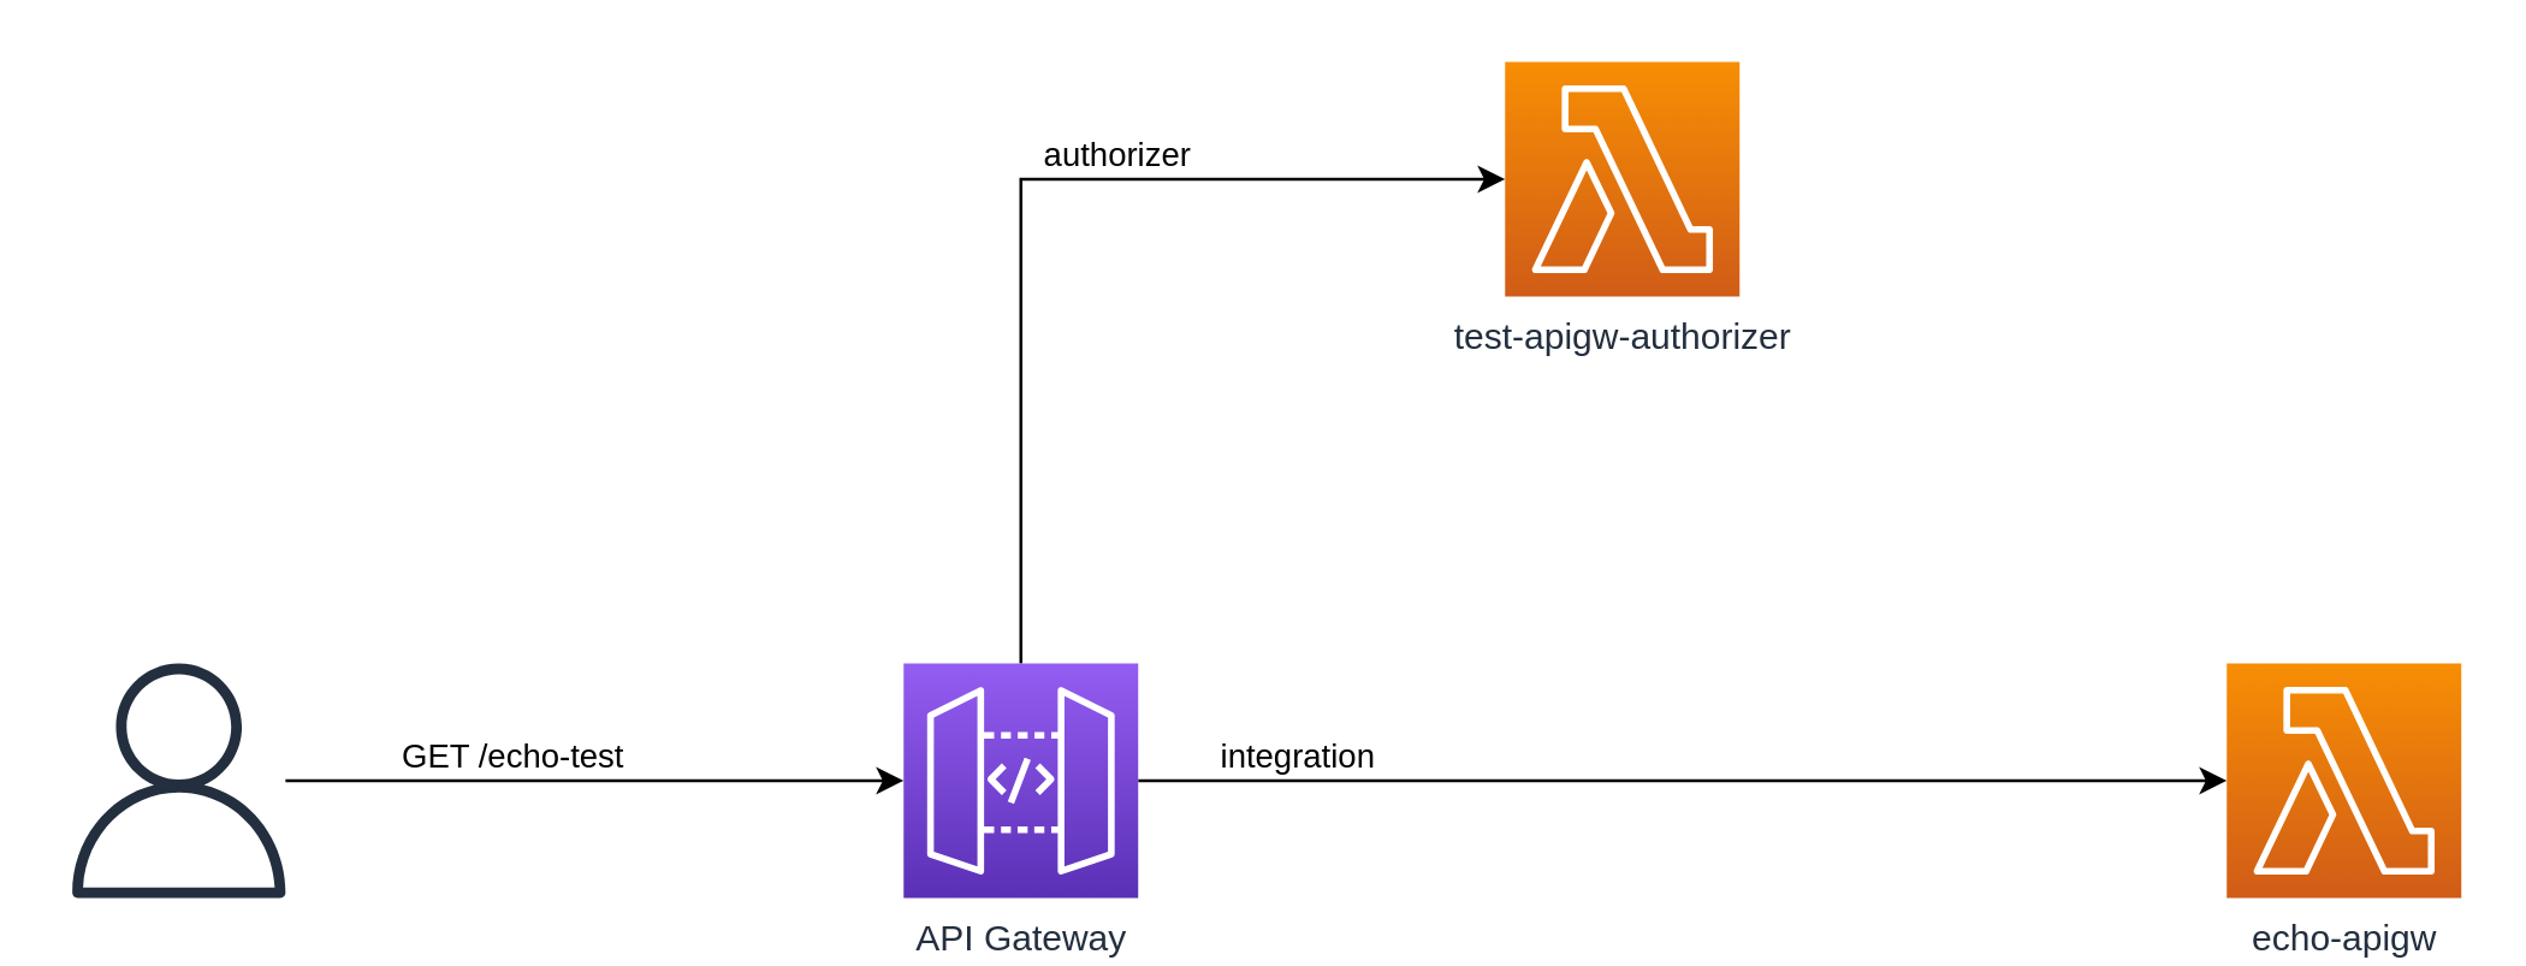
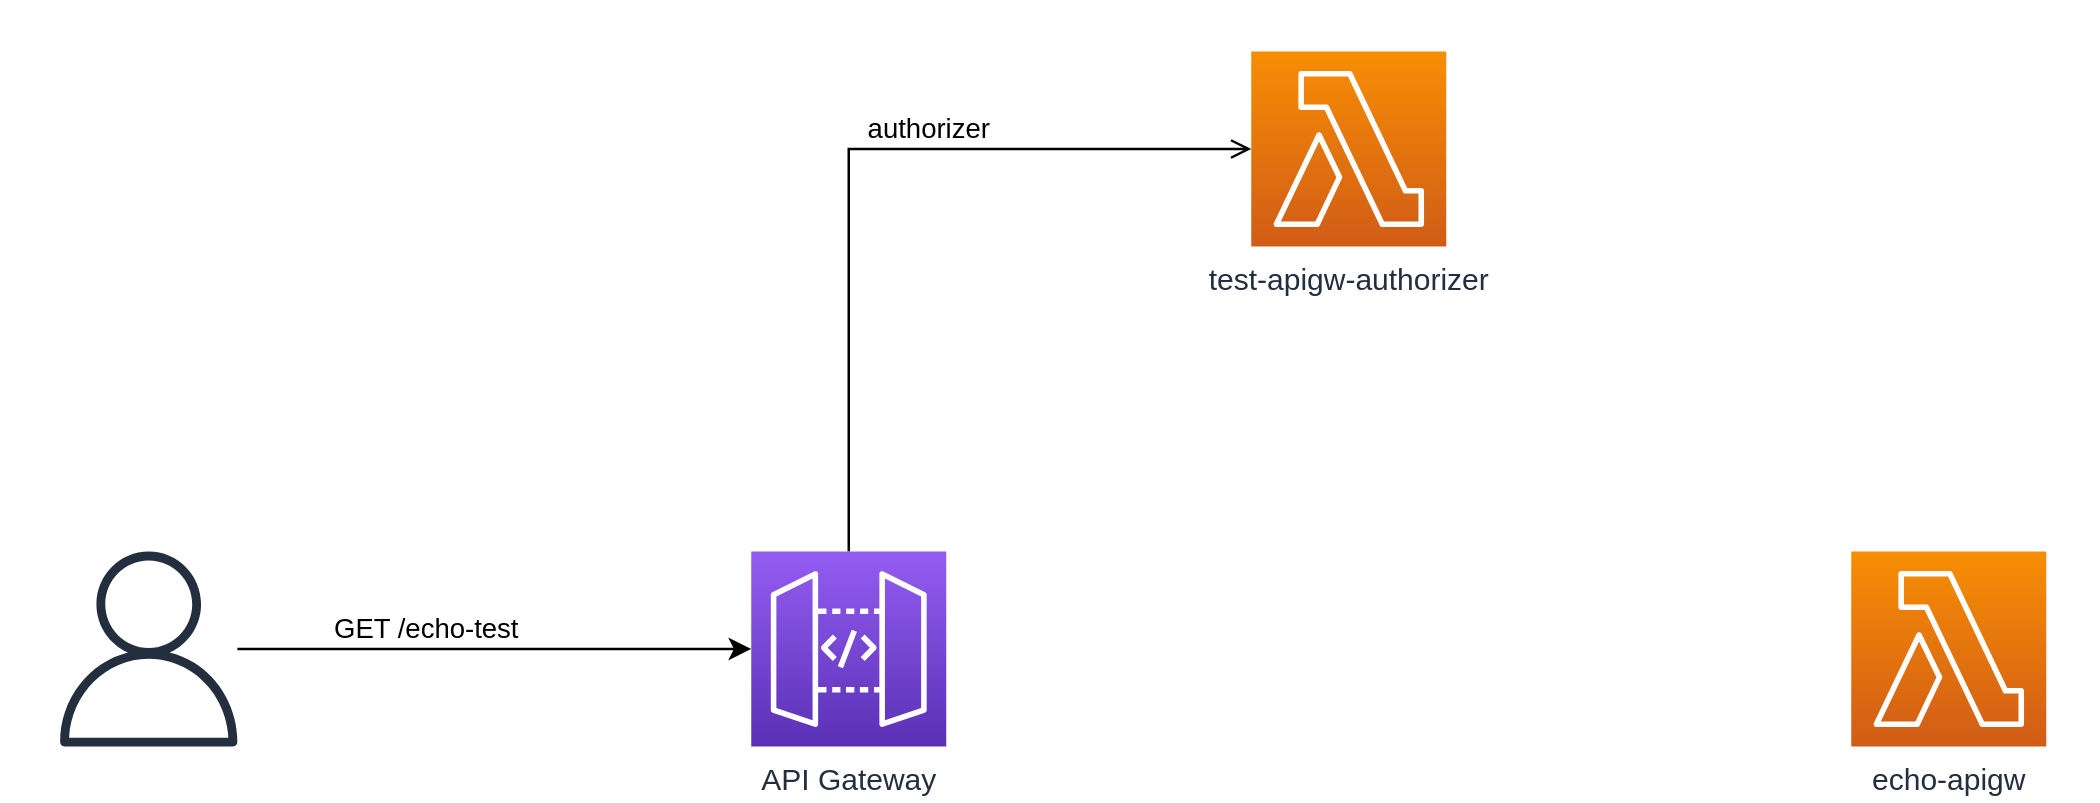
- <mxCell id="2" style="edgeStyle=orthogonalEdgeStyle;rounded=0;orthogonalLoop=1;jettySize=auto;html=1;" edge="1" parent="1" source="6" target="8"><mxGeometry relative="1" as="geometry"><Array as="points"><mxPoint x="339" y="59" /></Array></mxGeometry></mxCell>
+ <mxCell id="2" style="edgeStyle=orthogonalEdgeStyle;rounded=0;orthogonalLoop=1;jettySize=auto;html=1;endArrow=open;" edge="1" parent="1" source="6" target="8"><mxGeometry relative="1" as="geometry"><Array as="points"><mxPoint x="339" y="59" /></Array></mxGeometry></mxCell>
- <mxCell id="4" style="edgeStyle=orthogonalEdgeStyle;rounded=0;orthogonalLoop=1;jettySize=auto;html=1;" edge="1" parent="1" source="6" target="7"><mxGeometry relative="1" as="geometry" /></mxCell>
- <mxCell id="5" value="integration" style="edgeLabel;html=1;align=center;verticalAlign=middle;resizable=0;points=[];" vertex="1" connectable="0" parent="4"><mxGeometry x="-0.21" relative="1" as="geometry"><mxPoint x="-91" y="-9" as="offset" /></mxGeometry></mxCell>
